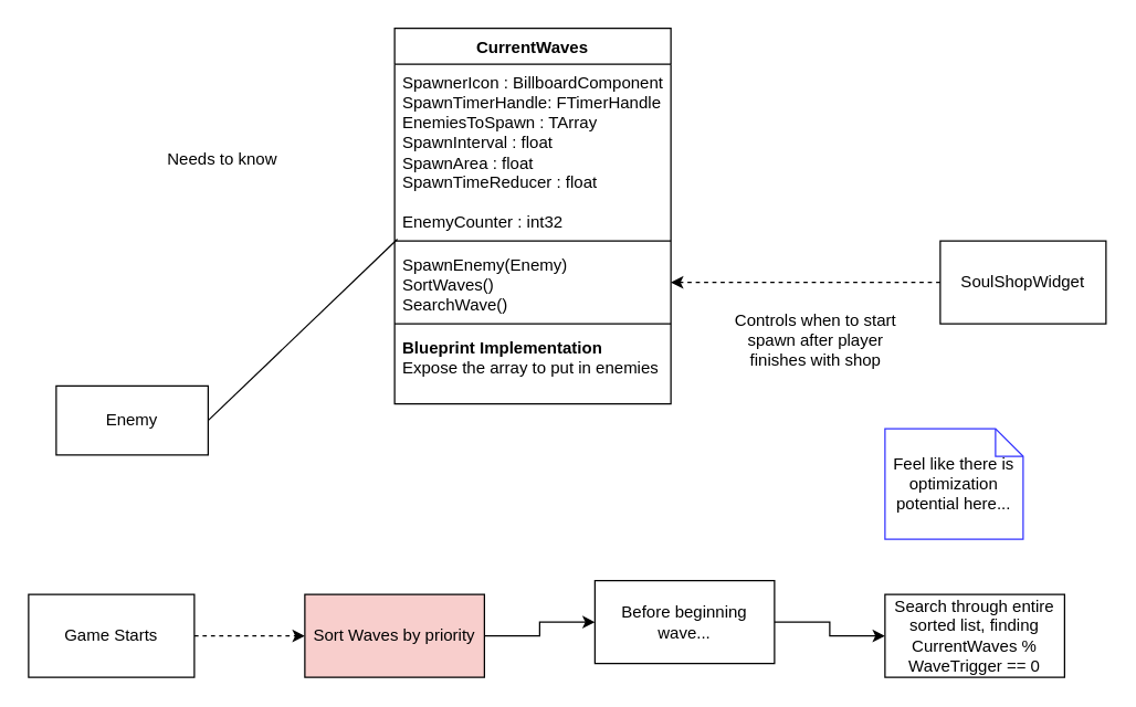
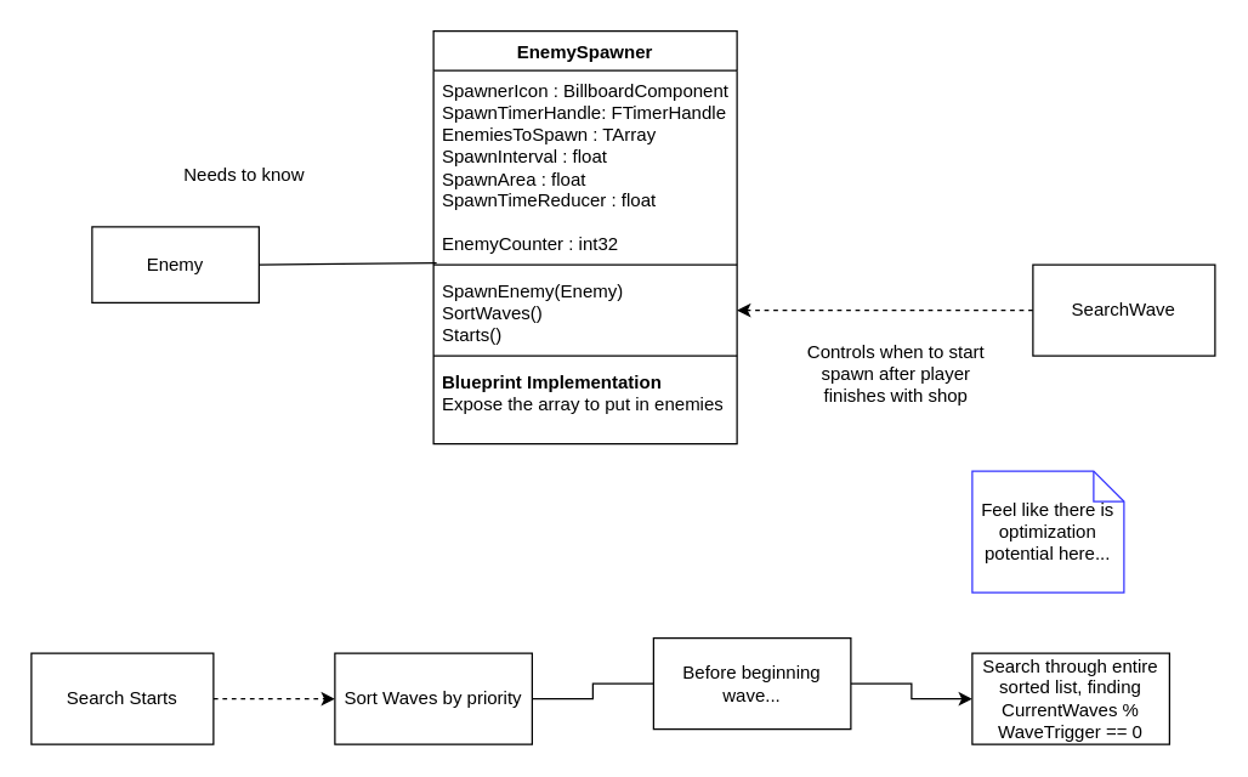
- <mxCell id="2" value="CurrentWaves" style="swimlane;fontStyle=1;align=center;verticalAlign=top;childLayout=stackLayout;horizontal=1;startSize=26;horizontalStack=0;resizeParent=1;resizeParentMax=0;resizeLast=0;collapsible=1;marginBottom=0;whiteSpace=wrap;html=1;" parent="1" vertex="1"><mxGeometry x="285" y="20" width="200" height="272" as="geometry" /></mxCell>
+ <mxCell id="2" value="EnemySpawner" style="swimlane;fontStyle=1;align=center;verticalAlign=top;childLayout=stackLayout;horizontal=1;startSize=26;horizontalStack=0;resizeParent=1;resizeParentMax=0;resizeLast=0;collapsible=1;marginBottom=0;whiteSpace=wrap;html=1;" parent="1" vertex="1"><mxGeometry x="285" y="20" width="200" height="272" as="geometry" /></mxCell>
- <mxCell id="12" value="SoulShopWidget" style="rounded=0;whiteSpace=wrap;html=1;" parent="1" vertex="1"><mxGeometry x="680" y="174" width="120" height="60" as="geometry" /></mxCell>
+ <mxCell id="12" value="SearchWave" style="rounded=0;whiteSpace=wrap;html=1;" parent="1" vertex="1"><mxGeometry x="680" y="174" width="120" height="60" as="geometry" /></mxCell>
- <mxCell id="5" value="SpawnEnemy(Enemy)&lt;br&gt;SortWaves()&lt;br&gt;SearchWave()" style="text;strokeColor=none;fillColor=none;align=left;verticalAlign=top;spacingLeft=4;spacingRight=4;overflow=hidden;rotatable=0;points=[[0,0.5],[1,0.5]];portConstraint=eastwest;whiteSpace=wrap;html=1;" parent="2" vertex="1"><mxGeometry y="158" width="200" height="52" as="geometry" /></mxCell>
+ <mxCell id="5" value="SpawnEnemy(Enemy)&lt;br&gt;SortWaves()&lt;br&gt;Starts()" style="text;strokeColor=none;fillColor=none;align=left;verticalAlign=top;spacingLeft=4;spacingRight=4;overflow=hidden;rotatable=0;points=[[0,0.5],[1,0.5]];portConstraint=eastwest;whiteSpace=wrap;html=1;" parent="2" vertex="1"><mxGeometry y="158" width="200" height="52" as="geometry" /></mxCell>
- <mxCell id="9" value="Enemy" style="html=1;whiteSpace=wrap;" parent="1" vertex="1"><mxGeometry x="40" y="279" width="110" height="50" as="geometry" /></mxCell>
+ <mxCell id="9" value="Enemy" style="html=1;whiteSpace=wrap;" parent="1" vertex="1"><mxGeometry x="60" y="149" width="110" height="50" as="geometry" /></mxCell>
- <mxCell id="16" value="" style="edgeStyle=orthogonalEdgeStyle;rounded=0;orthogonalLoop=1;jettySize=auto;html=1;" parent="1" source="17" target="19" edge="1"><mxGeometry relative="1" as="geometry" /></mxCell>
+ <mxCell id="16" value="" style="edgeStyle=orthogonalEdgeStyle;rounded=0;orthogonalLoop=1;jettySize=auto;html=1;endArrow=none;" parent="1" source="17" target="19" edge="1"><mxGeometry relative="1" as="geometry" /></mxCell>
- <mxCell id="15" value="Game Starts" style="rounded=0;whiteSpace=wrap;html=1;" parent="1" vertex="1"><mxGeometry x="20" y="430" width="120" height="60" as="geometry" /></mxCell>
+ <mxCell id="15" value="Search Starts" style="rounded=0;whiteSpace=wrap;html=1;" parent="1" vertex="1"><mxGeometry x="20" y="430" width="120" height="60" as="geometry" /></mxCell>
- <mxCell id="17" value="Sort Waves by priority" style="whiteSpace=wrap;html=1;rounded=0;fillColor=#f8cecc;" parent="1" vertex="1"><mxGeometry x="220" y="430" width="130" height="60" as="geometry" /></mxCell>
+ <mxCell id="17" value="Sort Waves by priority" style="whiteSpace=wrap;html=1;rounded=0;" parent="1" vertex="1"><mxGeometry x="220" y="430" width="130" height="60" as="geometry" /></mxCell>
